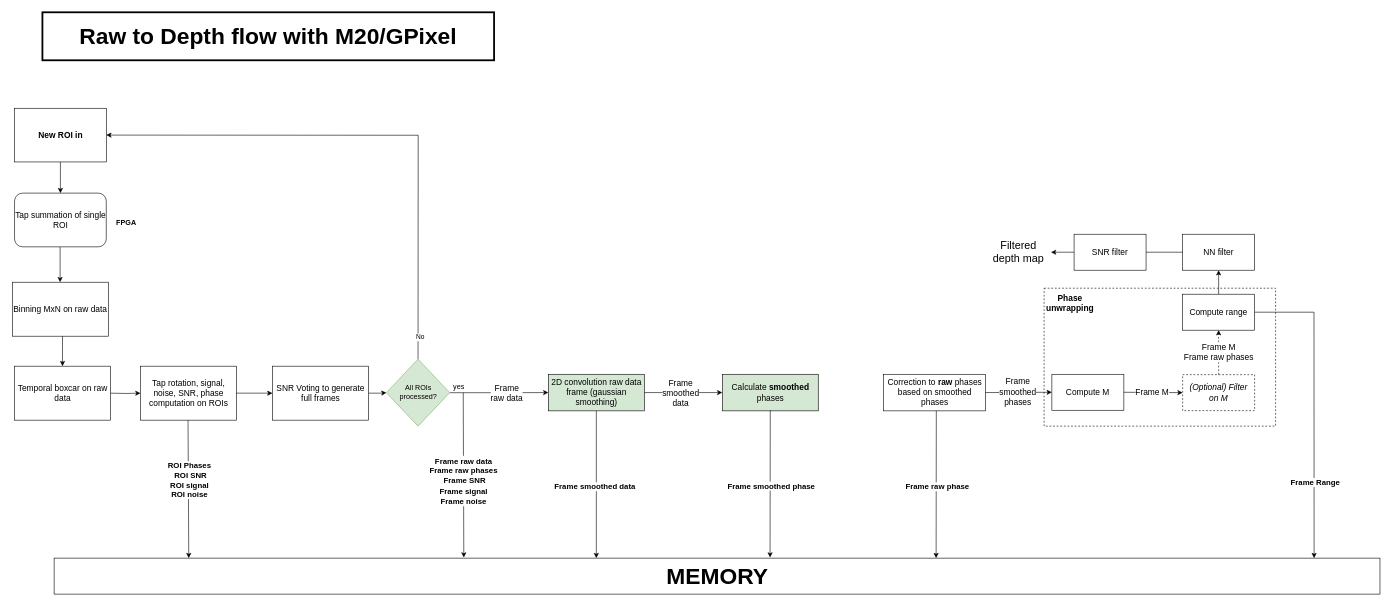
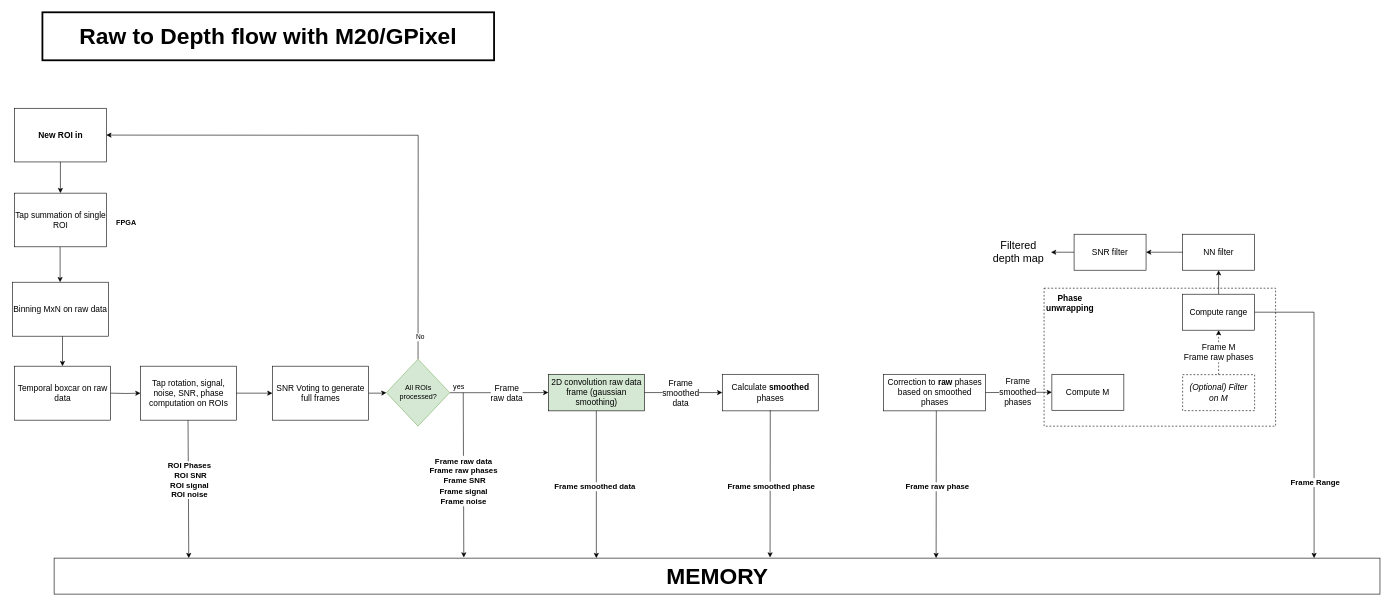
- <mxCell id="5" value="&lt;font style=&quot;font-size: 14px&quot;&gt;Tap summation of single ROI&lt;/font&gt;" style="whiteSpace=wrap;html=1;rounded=1;" parent="1" vertex="1"><mxGeometry x="23.5" y="321.5" width="153" height="89.5" as="geometry" /></mxCell>
+ <mxCell id="5" value="&lt;font style=&quot;font-size: 14px&quot;&gt;Tap summation of single ROI&lt;/font&gt;" style="rounded=0;whiteSpace=wrap;html=1;" parent="1" vertex="1"><mxGeometry x="23.5" y="321.5" width="153" height="89.5" as="geometry" /></mxCell>
- <mxCell id="58" value="" style="endArrow=none;html=1;rounded=0;fontSize=14;exitX=0;exitY=0.5;exitDx=0;exitDy=0;entryX=1;entryY=0.5;entryDx=0;entryDy=0;" parent="1" source="56" target="55" edge="1"><mxGeometry width="50" height="50" relative="1" as="geometry"><mxPoint x="1690" y="560" as="sourcePoint" /><mxPoint x="1740" y="510" as="targetPoint" /></mxGeometry></mxCell>
+ <mxCell id="58" value="" style="endArrow=classic;html=1;rounded=0;fontSize=14;exitX=0;exitY=0.5;exitDx=0;exitDy=0;entryX=1;entryY=0.5;entryDx=0;entryDy=0;" parent="1" source="56" target="55" edge="1"><mxGeometry width="50" height="50" relative="1" as="geometry"><mxPoint x="1690" y="560" as="sourcePoint" /><mxPoint x="1740" y="510" as="targetPoint" /></mxGeometry></mxCell>
- <mxCell id="13" value="&lt;font style=&quot;font-size: 14px&quot;&gt;Calculate &lt;b&gt;smoothed &lt;/b&gt;phases&lt;/font&gt;" style="rounded=0;whiteSpace=wrap;html=1;fillColor=#d5e8d4;" parent="1" vertex="1"><mxGeometry x="1203.5" y="623.5" width="160" height="61" as="geometry" /></mxCell>
+ <mxCell id="13" value="&lt;font style=&quot;font-size: 14px&quot;&gt;Calculate &lt;b&gt;smoothed &lt;/b&gt;phases&lt;/font&gt;" style="rounded=0;whiteSpace=wrap;html=1;" parent="1" vertex="1"><mxGeometry x="1203.5" y="623.5" width="160" height="61" as="geometry" /></mxCell>
- <mxCell id="48" value="" style="endArrow=classic;html=1;rounded=0;fontSize=14;exitX=1;exitY=0.5;exitDx=0;exitDy=0;entryX=0;entryY=0.5;entryDx=0;entryDy=0;" parent="1" source="44" target="45" edge="1"><mxGeometry width="50" height="50" relative="1" as="geometry"><mxPoint x="1920" y="770" as="sourcePoint" /><mxPoint x="1970" y="720" as="targetPoint" /></mxGeometry></mxCell>
- <mxCell id="49" value="Frame M" style="edgeLabel;html=1;align=center;verticalAlign=middle;resizable=0;points=[];fontSize=14;" parent="48" vertex="1" connectable="0"><mxGeometry x="0.192" y="1" relative="1" as="geometry"><mxPoint x="-12" y="1" as="offset" /></mxGeometry></mxCell>
